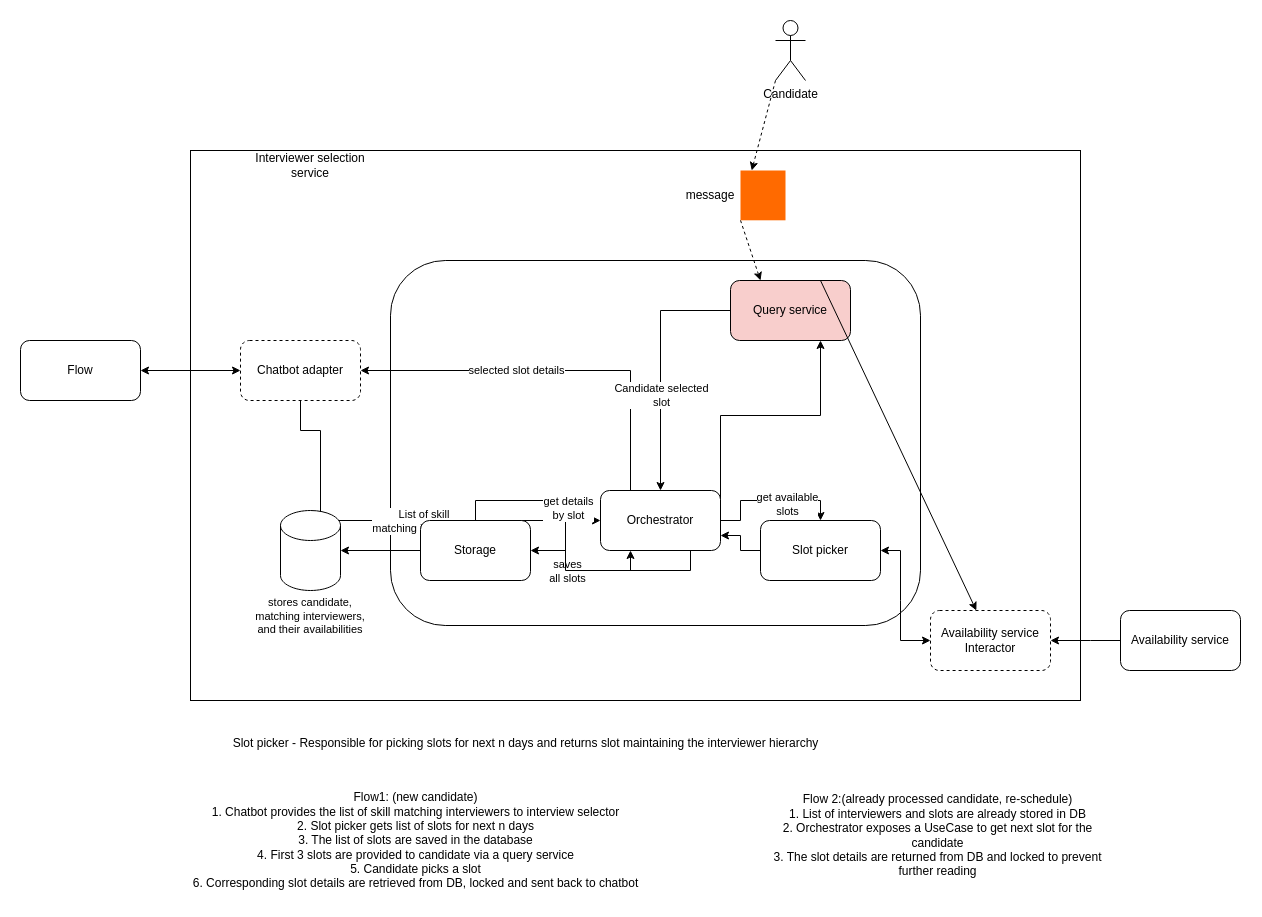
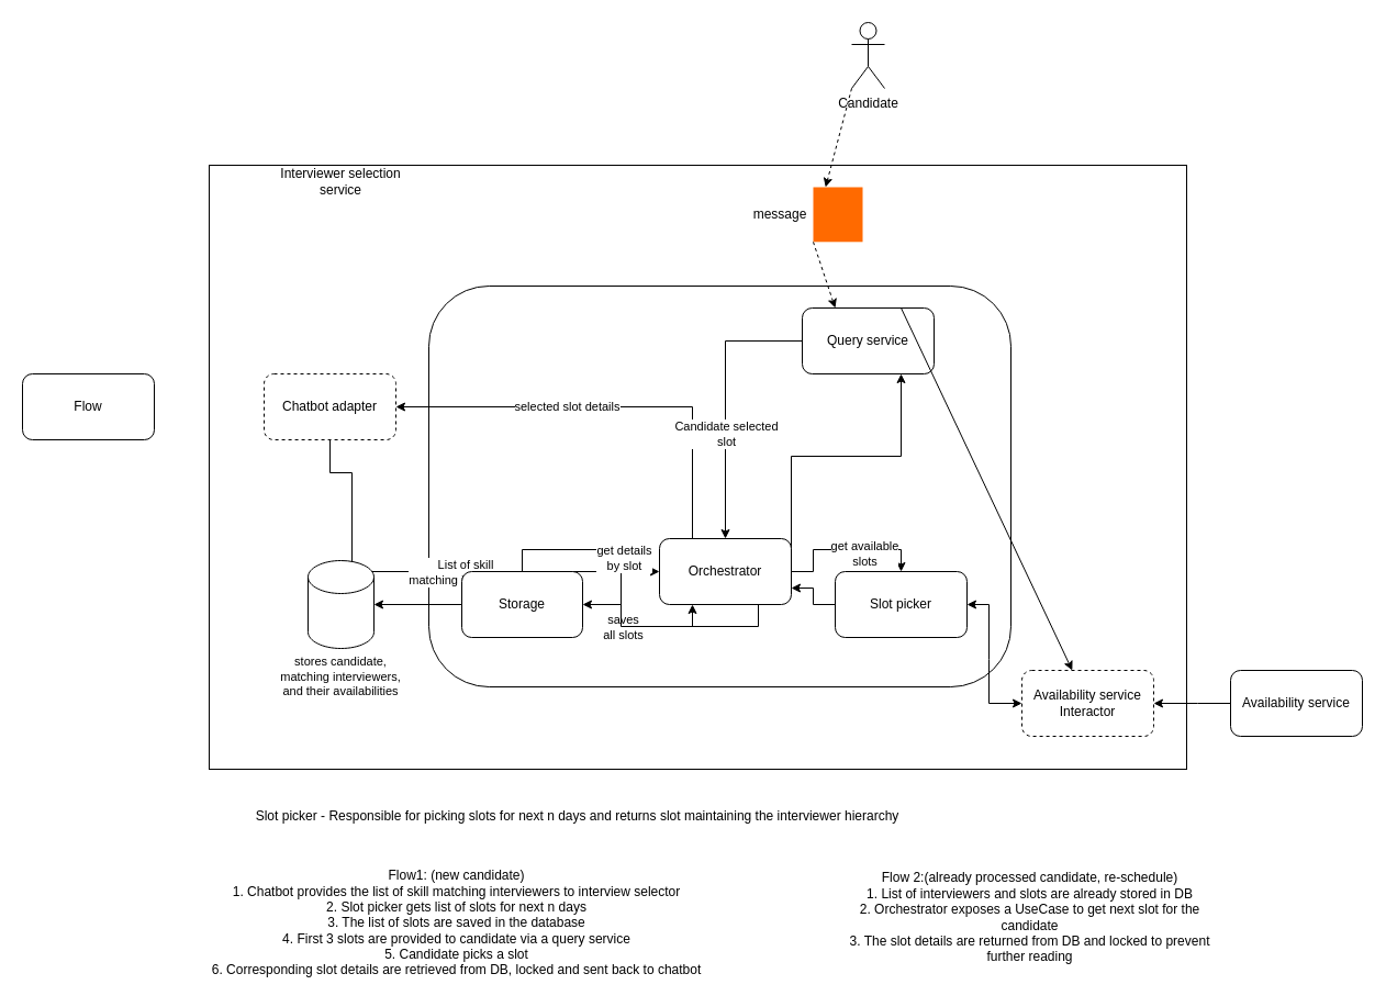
- <mxCell id="27" value="Query service" style="rounded=1;whiteSpace=wrap;html=1;fillColor=#f8cecc;" vertex="1" parent="1"><mxGeometry x="730" y="280" width="120" height="60" as="geometry" /></mxCell>
+ <mxCell id="27" value="Query service" style="rounded=1;whiteSpace=wrap;html=1;" vertex="1" parent="1"><mxGeometry x="730" y="280" width="120" height="60" as="geometry" /></mxCell>
- <mxCell id="39" value="" style="endArrow=classic;startArrow=classic;html=1;rounded=0;exitX=1;exitY=0.5;exitDx=0;exitDy=0;entryX=0;entryY=0.5;entryDx=0;entryDy=0;" edge="1" parent="1" source="3" target="7"><mxGeometry width="50" height="50" relative="1" as="geometry"><mxPoint x="620" y="530" as="sourcePoint" /><mxPoint x="670" y="480" as="targetPoint" /></mxGeometry></mxCell>
